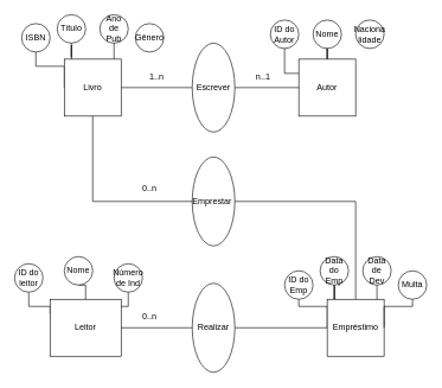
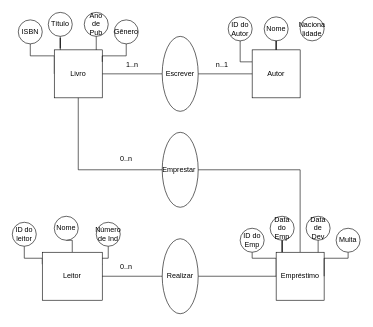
+ <mxCell id="9" style="edgeStyle=orthogonalEdgeStyle;rounded=0;orthogonalLoop=1;jettySize=auto;html=1;exitX=0.5;exitY=1;exitDx=0;exitDy=0;entryX=1;entryY=0.25;entryDx=0;entryDy=0;endArrow=none;endFill=0;" parent="1" source="10" target="8" edge="1"><mxGeometry relative="1" as="geometry"><Array as="points"><mxPoint x="210" y="92.5" /><mxPoint x="170" y="92.5" /></Array></mxGeometry></mxCell>
